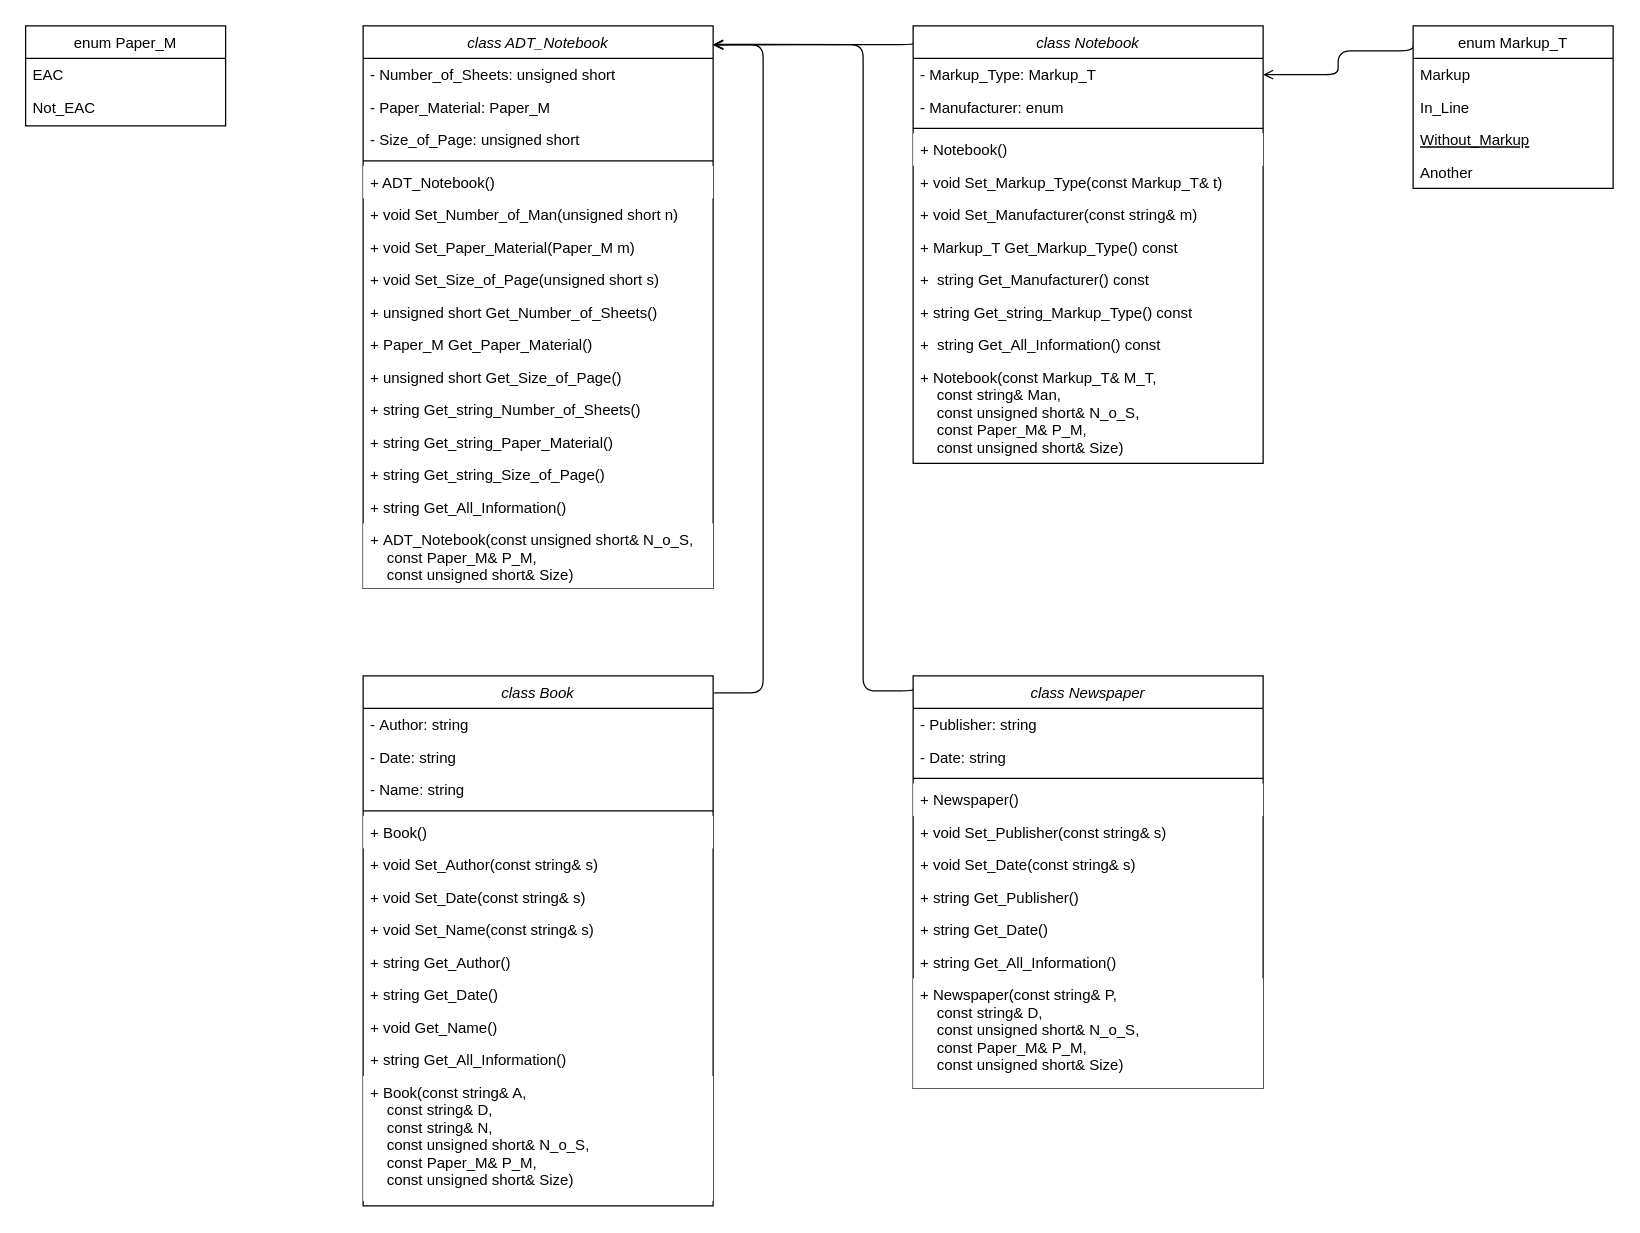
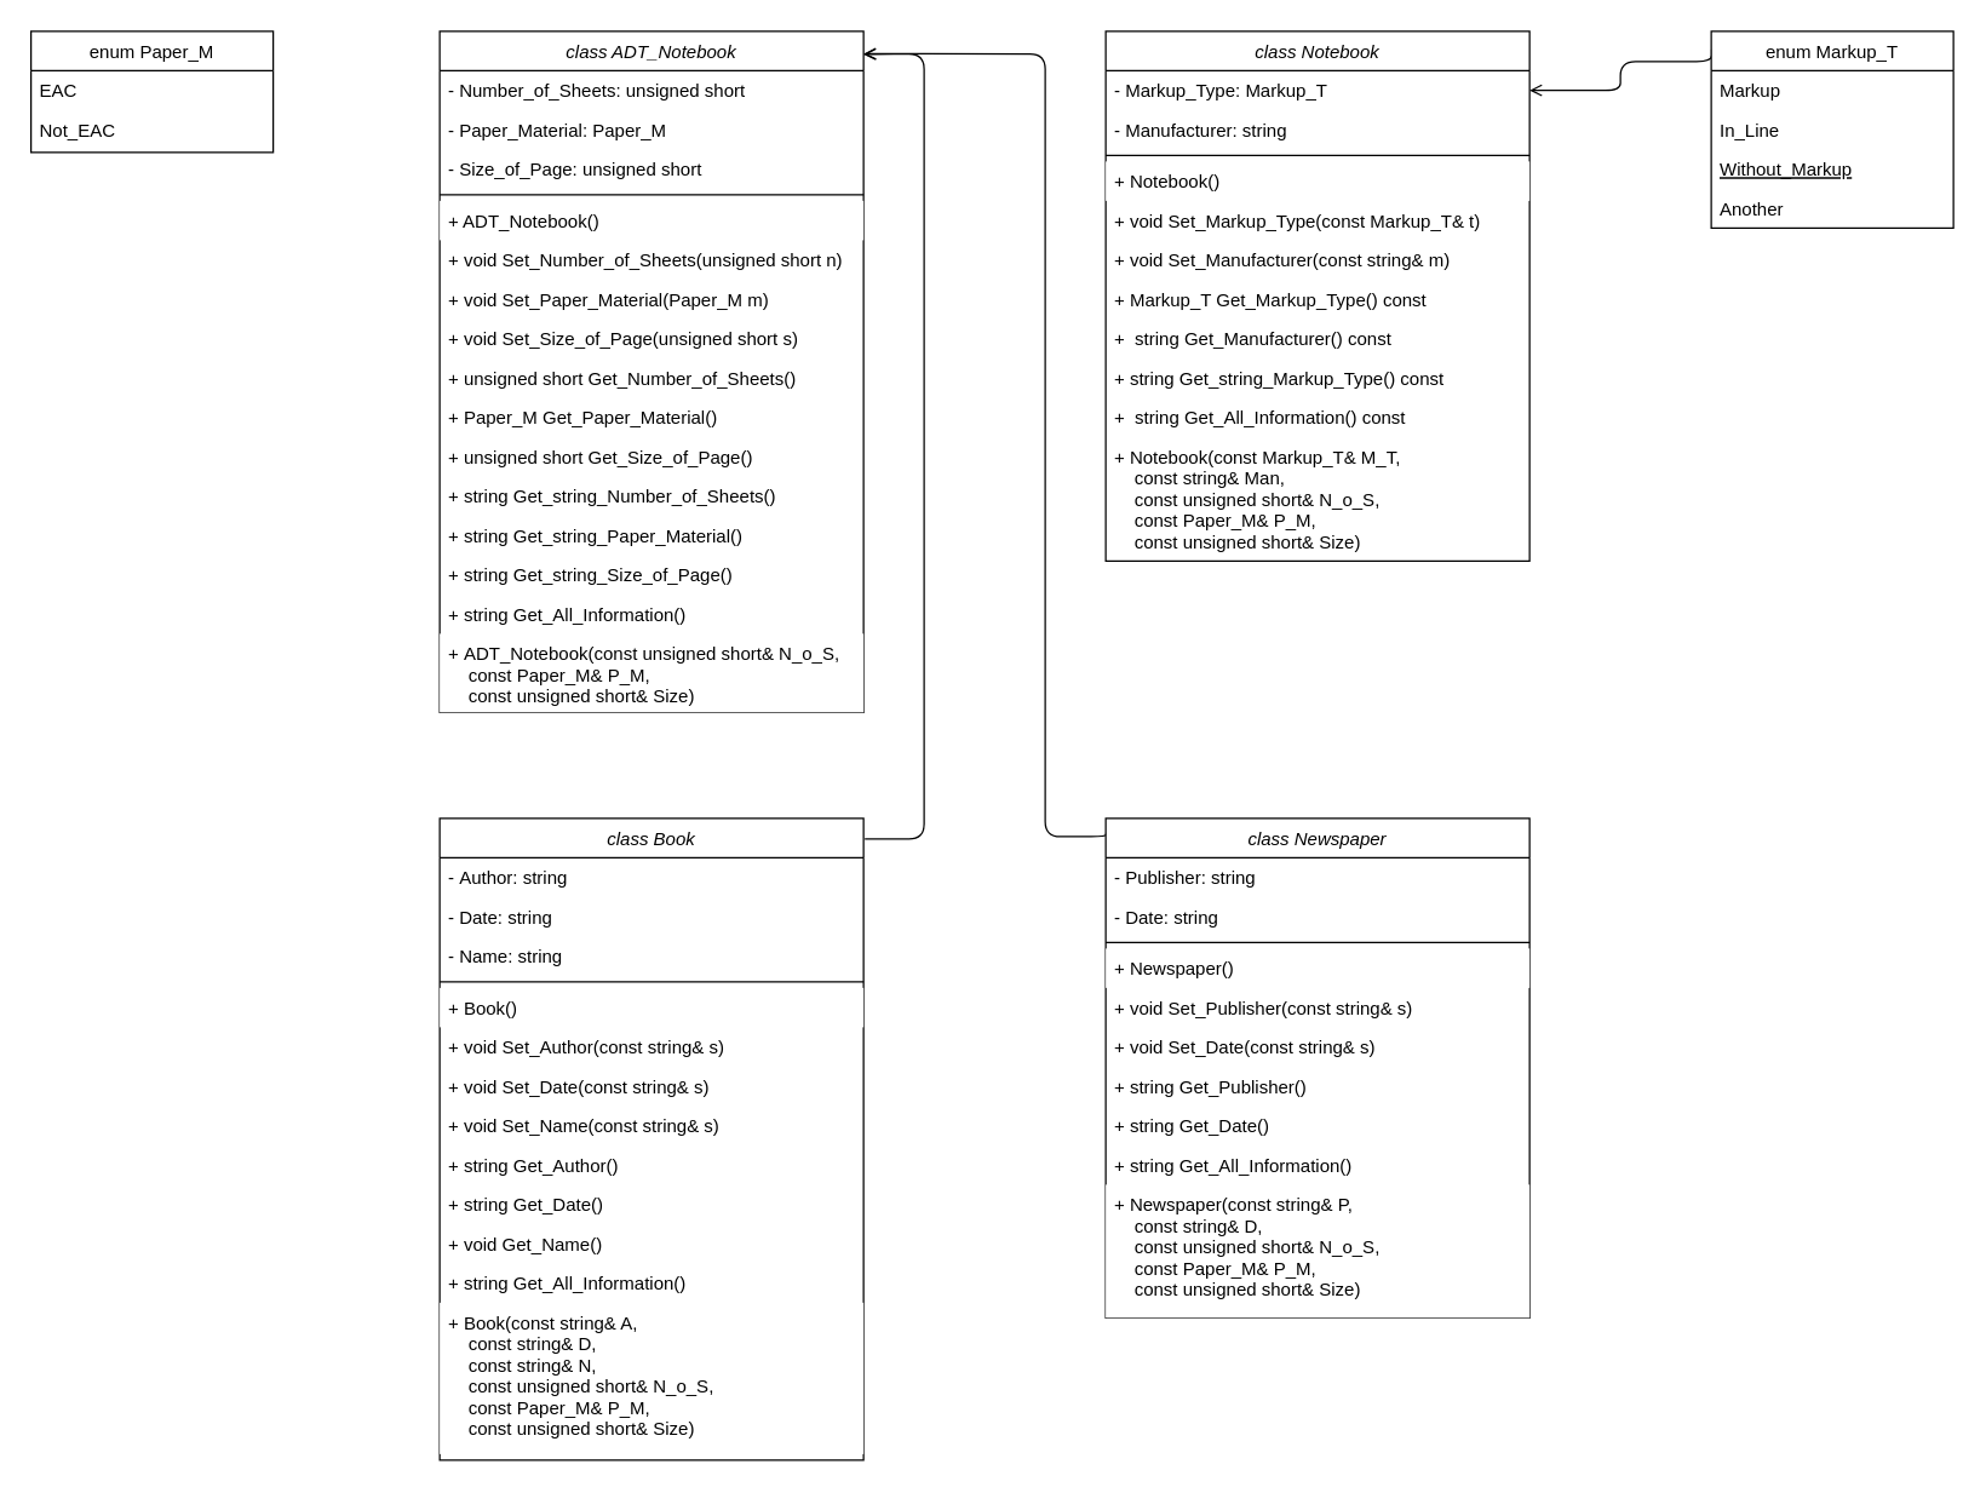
- <mxCell id="28" style="edgeStyle=orthogonalEdgeStyle;curved=0;rounded=1;sketch=0;orthogonalLoop=1;jettySize=auto;html=1;exitX=0.001;exitY=0.036;exitDx=0;exitDy=0;entryX=1;entryY=0.034;entryDx=0;entryDy=0;entryPerimeter=0;exitPerimeter=0;endArrow=open;endFill=0;" edge="1" parent="1" source="29" target="2"><mxGeometry relative="1" as="geometry"><Array as="points"><mxPoint x="730" y="35" /><mxPoint x="650" y="35" /></Array></mxGeometry></mxCell>
- <mxCell id="31" value="- Manufacturer: enum" style="text;align=left;verticalAlign=top;spacingLeft=4;spacingRight=4;overflow=hidden;rotatable=0;points=[[0,0.5],[1,0.5]];portConstraint=eastwest;strokeColor=none;" vertex="1" parent="29"><mxGeometry y="52" width="280" height="26" as="geometry" /></mxCell>
+ <mxCell id="31" value="- Manufacturer: string" style="text;align=left;verticalAlign=top;spacingLeft=4;spacingRight=4;overflow=hidden;rotatable=0;points=[[0,0.5],[1,0.5]];portConstraint=eastwest;strokeColor=none;" vertex="1" parent="29"><mxGeometry y="52" width="280" height="26" as="geometry" /></mxCell>
- <mxCell id="8" value="+ void Set_Number_of_Man(unsigned short n)" style="text;align=left;verticalAlign=top;spacingLeft=4;spacingRight=4;overflow=hidden;rotatable=0;points=[[0,0.5],[1,0.5]];portConstraint=eastwest;" vertex="1" parent="2"><mxGeometry y="138" width="280" height="26" as="geometry" /></mxCell>
+ <mxCell id="8" value="+ void Set_Number_of_Sheets(unsigned short n)" style="text;align=left;verticalAlign=top;spacingLeft=4;spacingRight=4;overflow=hidden;rotatable=0;points=[[0,0.5],[1,0.5]];portConstraint=eastwest;" vertex="1" parent="2"><mxGeometry y="138" width="280" height="26" as="geometry" /></mxCell>
